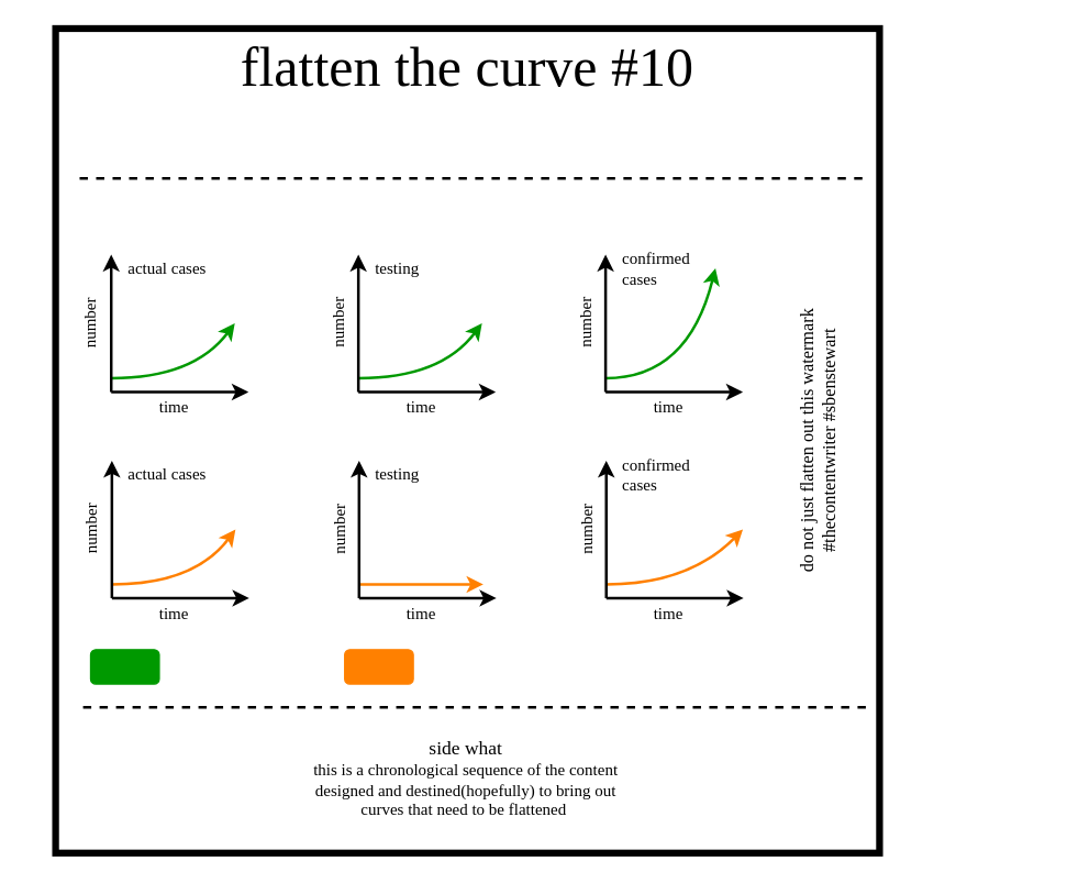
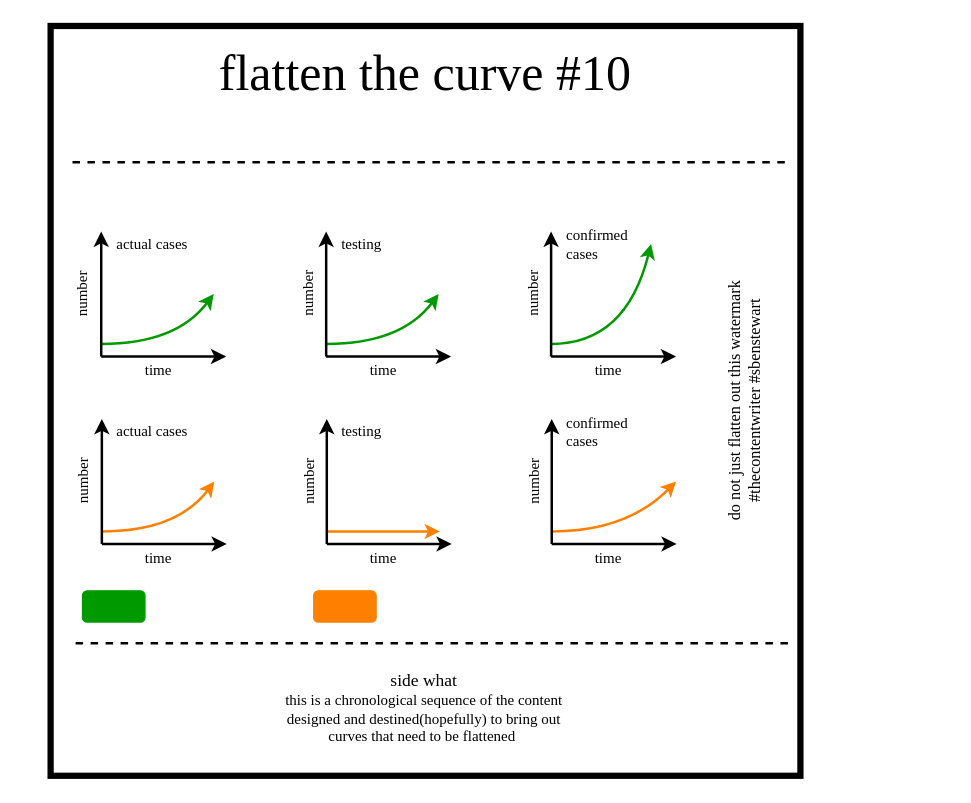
- <mxCell id="4" value="&lt;font&gt;&lt;span style=&quot;font-size: 40px&quot;&gt;flatten the curve #10&lt;/span&gt;&lt;br&gt;&lt;/font&gt;" style="text;html=1;strokeColor=none;fillColor=none;align=center;verticalAlign=middle;whiteSpace=wrap;rounded=0;fontFamily=xkcd;" parent="1" vertex="1"><mxGeometry x="55" y="38" width="570" height="20" as="geometry" /></mxCell>
+ <mxCell id="4" value="&lt;font&gt;&lt;span style=&quot;font-size: 40px&quot;&gt;flatten the curve #10&lt;/span&gt;&lt;br&gt;&lt;/font&gt;" style="text;html=1;strokeColor=none;fillColor=none;align=center;verticalAlign=middle;whiteSpace=wrap;rounded=0;fontFamily=xkcd;" parent="1" vertex="1"><mxGeometry x="55" y="48" width="570" height="20" as="geometry" /></mxCell>
